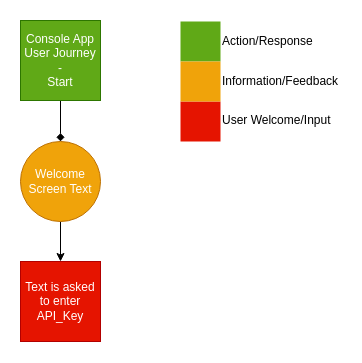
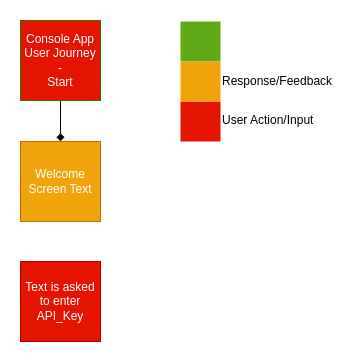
- <mxCell id="11" value="Action/Response" style="text;html=1;strokeColor=none;fillColor=none;align=left;verticalAlign=middle;whiteSpace=wrap;rounded=0;" parent="7" vertex="1"><mxGeometry x="40" width="120" height="40" as="geometry" /></mxCell>
- <mxCell id="3" value="Console App User Journey - &lt;br&gt;Start" style="whiteSpace=wrap;html=1;aspect=fixed;fillColor=#60a917;strokeColor=#2D7600;fontColor=#ffffff;" parent="1" vertex="1"><mxGeometry x="20" y="20" width="80" height="80" as="geometry" /></mxCell>
+ <mxCell id="3" value="Console App User Journey - &lt;br&gt;Start" style="whiteSpace=wrap;html=1;aspect=fixed;fillColor=#e51400;strokeColor=#2D7600;fontColor=#ffffff;" parent="1" vertex="1"><mxGeometry x="20" y="20" width="80" height="80" as="geometry" /></mxCell>
- <mxCell id="12" value="Information/Feedback" style="text;html=1;strokeColor=none;fillColor=none;align=left;verticalAlign=middle;whiteSpace=wrap;rounded=0;" parent="7" vertex="1"><mxGeometry x="40" y="40" width="120" height="40" as="geometry" /></mxCell>
+ <mxCell id="12" value="Response/Feedback" style="text;html=1;strokeColor=none;fillColor=none;align=left;verticalAlign=middle;whiteSpace=wrap;rounded=0;" parent="7" vertex="1"><mxGeometry x="40" y="40" width="120" height="40" as="geometry" /></mxCell>
- <mxCell id="13" value="User Welcome/Input" style="text;html=1;strokeColor=none;fillColor=none;align=left;verticalAlign=middle;whiteSpace=wrap;rounded=0;" parent="7" vertex="1"><mxGeometry x="40" y="79" width="120" height="40" as="geometry" /></mxCell>
+ <mxCell id="13" value="User Action/Input" style="text;html=1;strokeColor=none;fillColor=none;align=left;verticalAlign=middle;whiteSpace=wrap;rounded=0;" parent="7" vertex="1"><mxGeometry x="40" y="79" width="120" height="40" as="geometry" /></mxCell>
- <mxCell id="6" value="Welcome Screen Text" style="ellipse;whiteSpace=wrap;html=1;aspect=fixed;fillColor=#f0a30a;strokeColor=#BD7000;fontColor=#ffffff;" parent="1" vertex="1"><mxGeometry x="20" y="141" width="80" height="80" as="geometry" /></mxCell>
+ <mxCell id="6" value="Welcome Screen Text" style="whiteSpace=wrap;html=1;aspect=fixed;fillColor=#f0a30a;strokeColor=#BD7000;fontColor=#ffffff;" parent="1" vertex="1"><mxGeometry x="20" y="141" width="80" height="80" as="geometry" /></mxCell>
- <mxCell id="5" style="edgeStyle=orthogonalEdgeStyle;rounded=0;orthogonalLoop=1;jettySize=auto;html=1;exitX=0.5;exitY=1;exitDx=0;exitDy=0;entryX=0.5;entryY=0;entryDx=0;entryDy=0;" parent="1" source="6" target="4" edge="1"><mxGeometry relative="1" as="geometry" /></mxCell>
